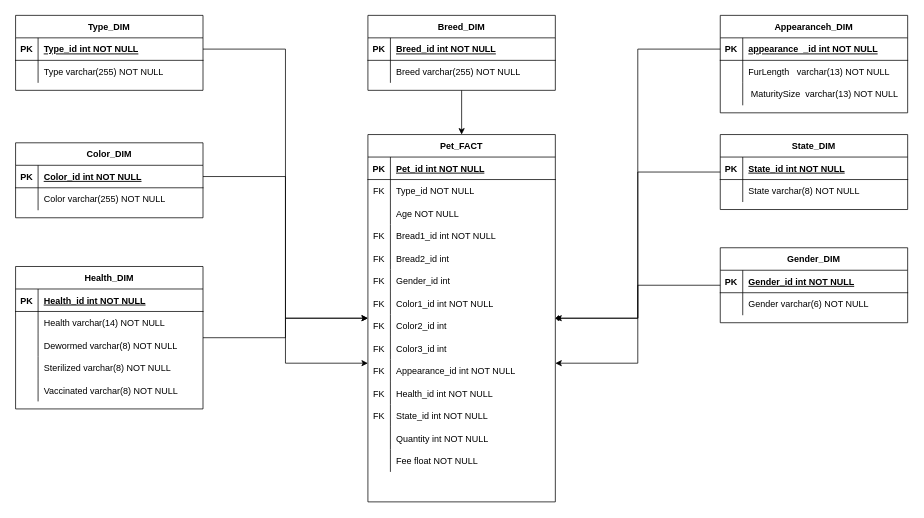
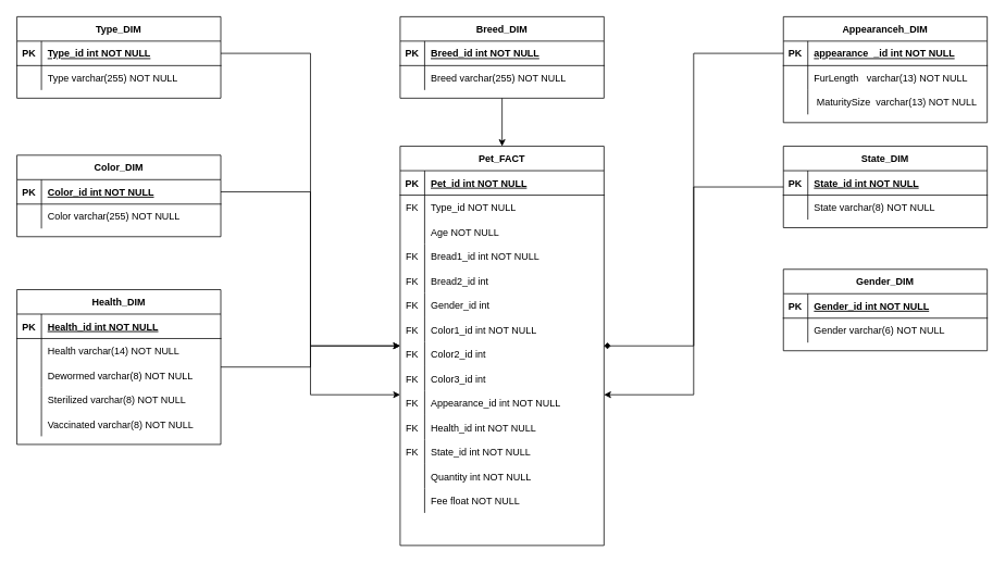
- <mxCell id="17" style="edgeStyle=orthogonalEdgeStyle;rounded=0;orthogonalLoop=1;jettySize=auto;html=1;" parent="1" source="18" target="67" edge="1"><mxGeometry relative="1" as="geometry" /></mxCell>
